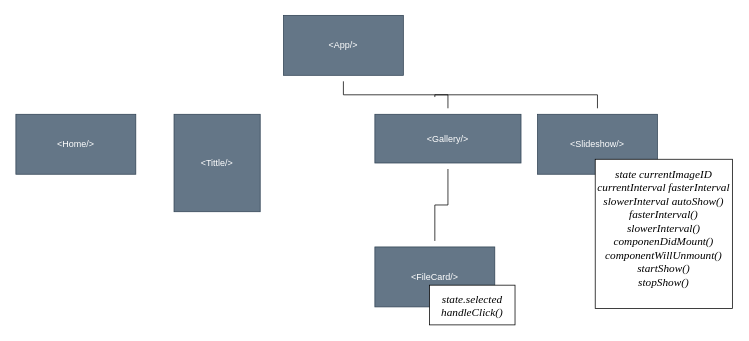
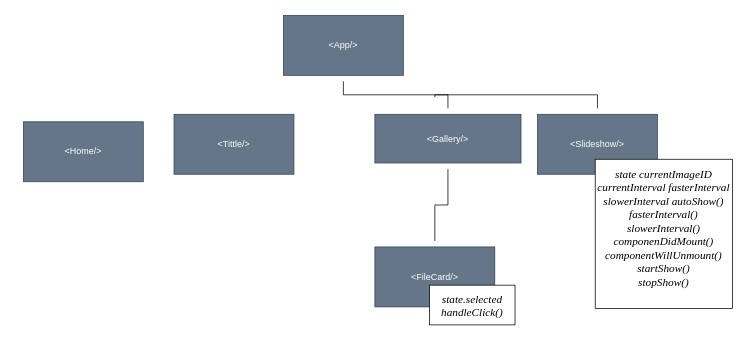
- <mxCell id="10" value="&amp;lt;Home/&amp;gt;" style="rounded=0;whiteSpace=wrap;html=1;hachureGap=4;fillColor=#647687;strokeColor=#314354;fontColor=#ffffff;" vertex="1" parent="1"><mxGeometry x="20" y="152" width="160" height="80" as="geometry" /></mxCell>
+ <mxCell id="10" value="&amp;lt;Home/&amp;gt;" style="rounded=0;whiteSpace=wrap;html=1;hachureGap=4;fillColor=#647687;strokeColor=#314354;fontColor=#ffffff;" vertex="1" parent="1"><mxGeometry x="30" y="162" width="160" height="80" as="geometry" /></mxCell>
- <mxCell id="4" value="&amp;lt;Tittle/&amp;gt;" style="rounded=0;whiteSpace=wrap;html=1;hachureGap=4;fillColor=#647687;strokeColor=#314354;fontColor=#ffffff;" vertex="1" parent="1"><mxGeometry x="231" y="152" width="115" height="130" as="geometry" /></mxCell>
+ <mxCell id="4" value="&amp;lt;Tittle/&amp;gt;" style="rounded=0;whiteSpace=wrap;html=1;hachureGap=4;fillColor=#647687;strokeColor=#314354;fontColor=#ffffff;" vertex="1" parent="1"><mxGeometry x="231" y="152" width="160" height="80" as="geometry" /></mxCell>
